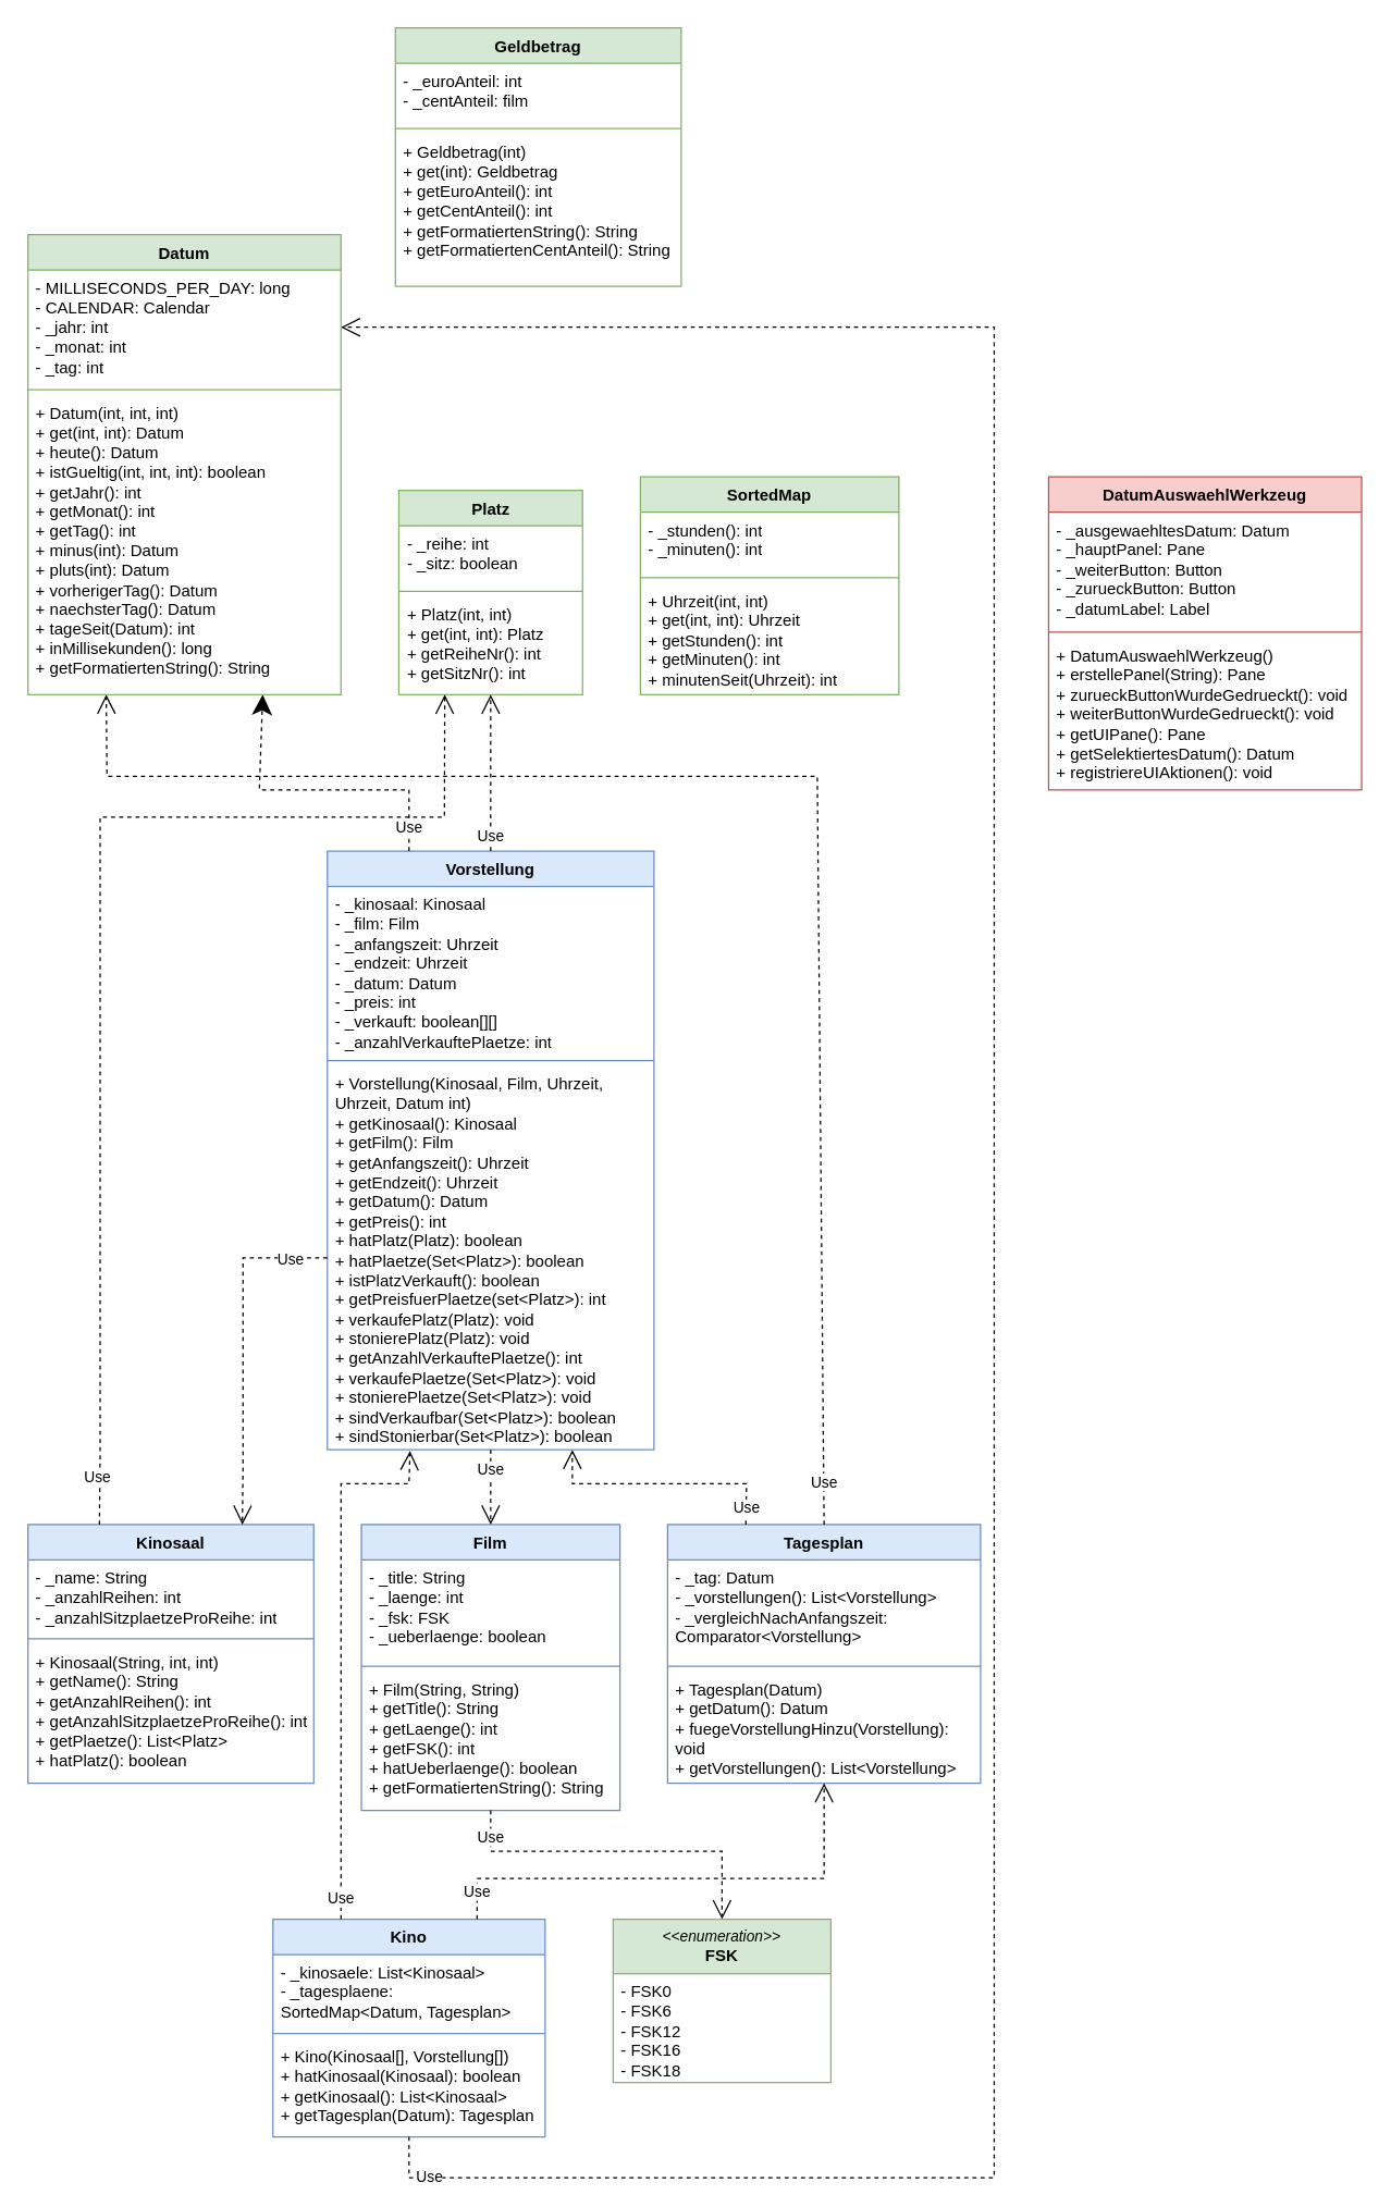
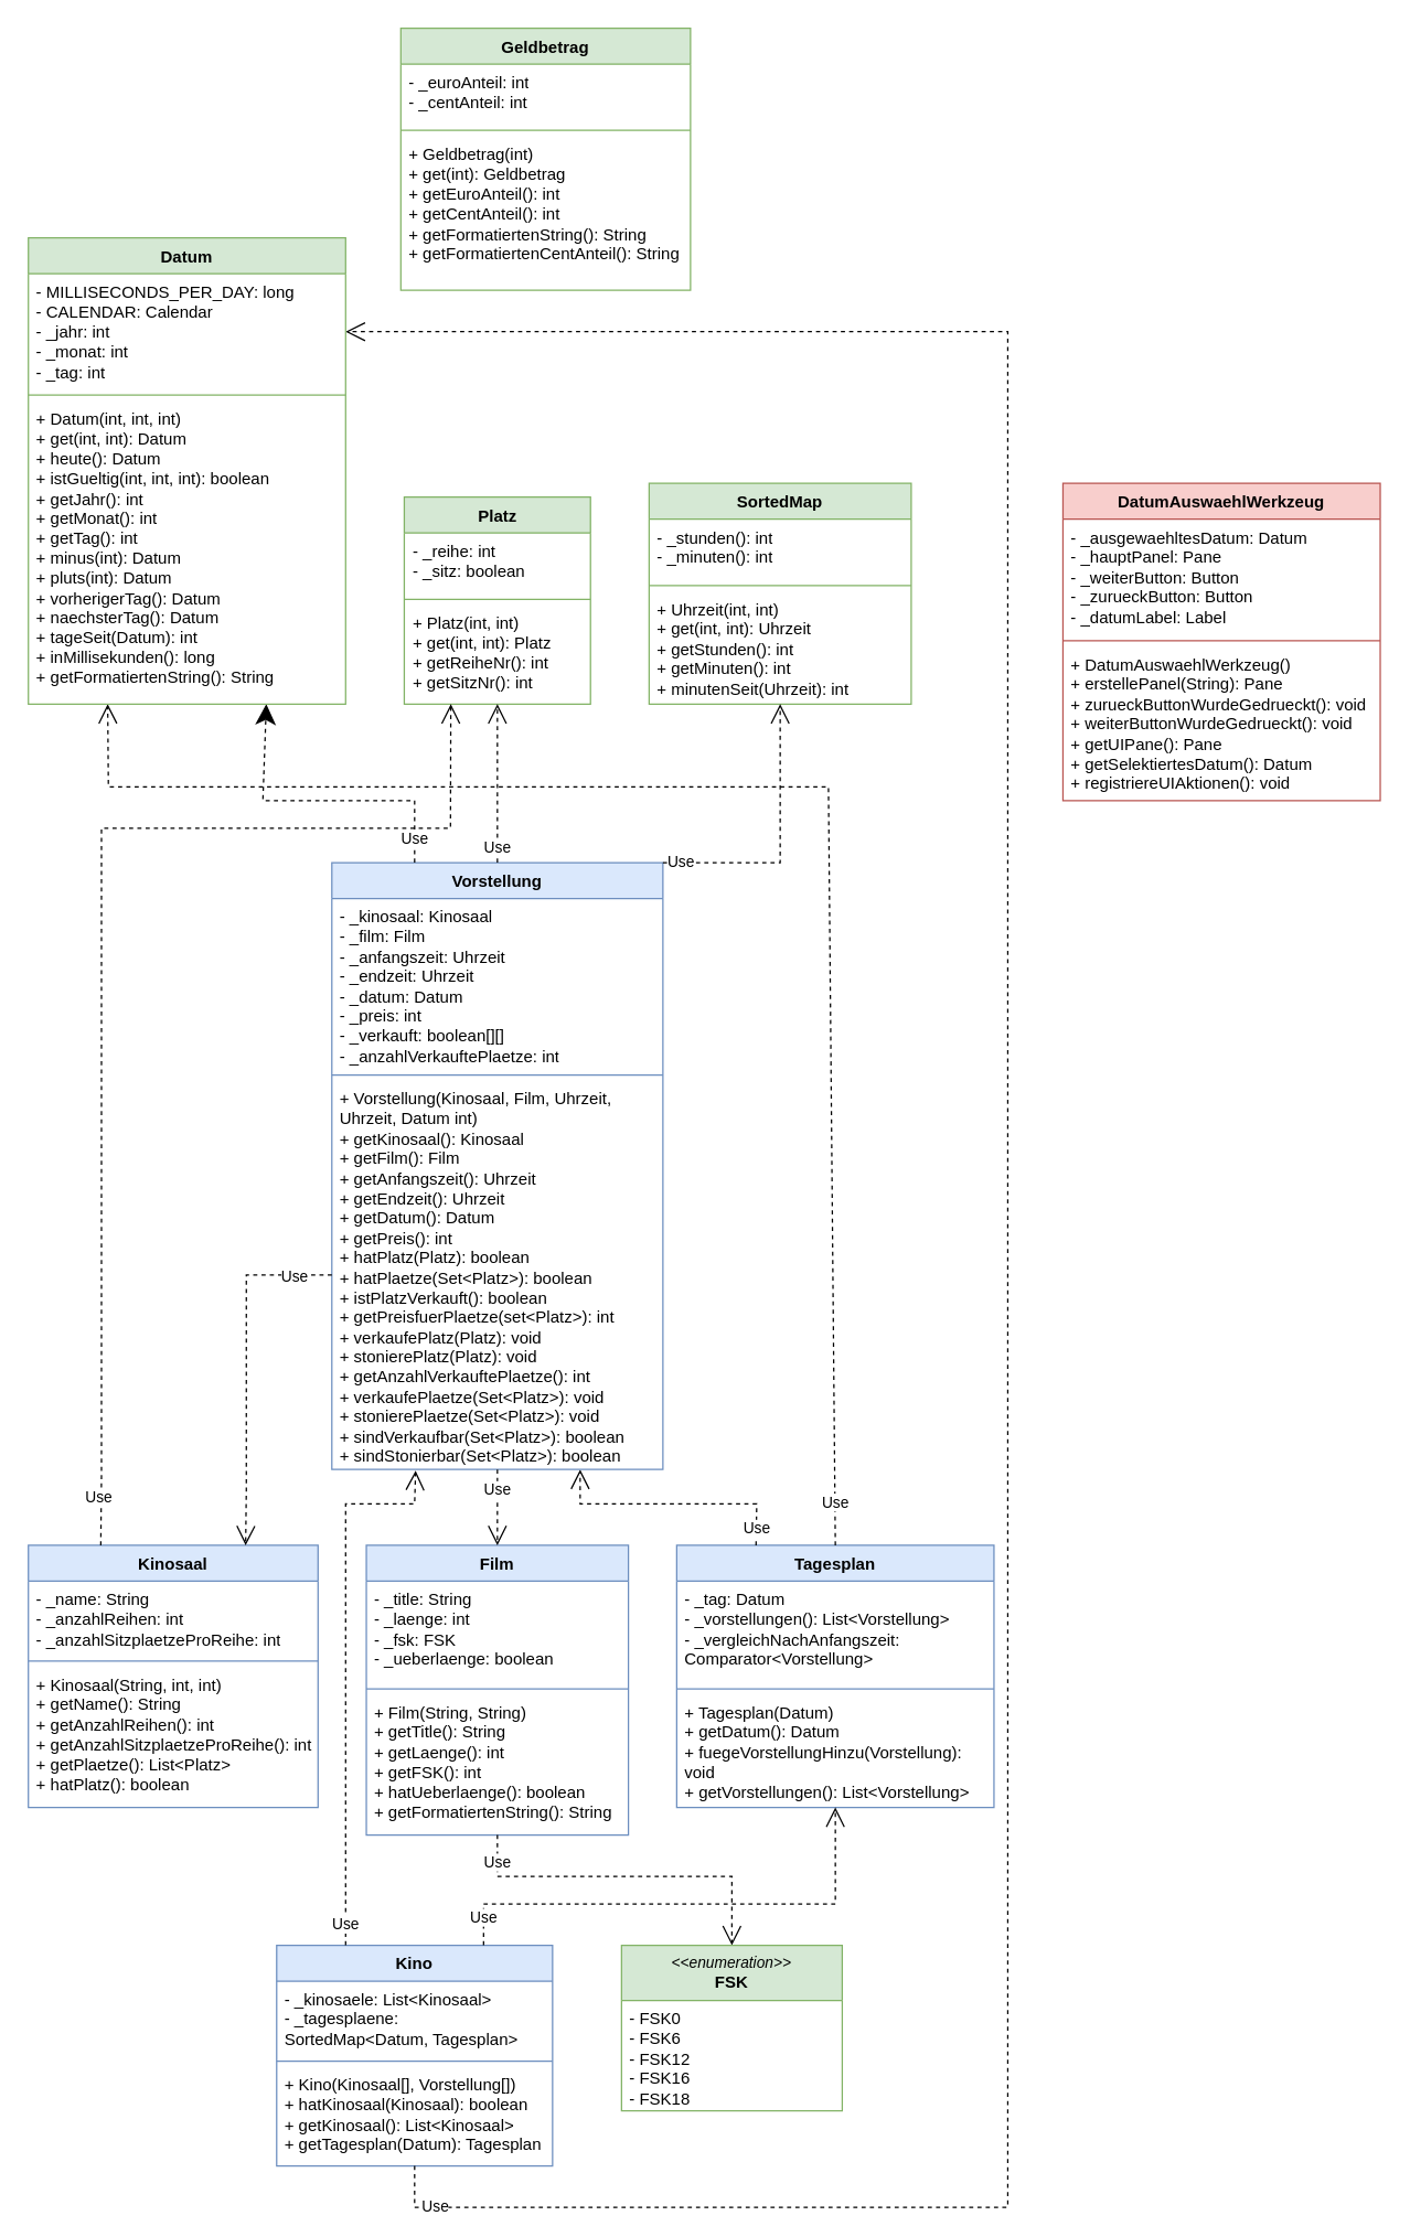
- <mxCell id="49" value="- _euroAnteil: int&lt;div&gt;- _centAnteil: film&lt;/div&gt;" style="text;strokeColor=none;fillColor=none;align=left;verticalAlign=top;spacingLeft=4;spacingRight=4;overflow=hidden;rotatable=0;points=[[0,0.5],[1,0.5]];portConstraint=eastwest;whiteSpace=wrap;html=1;" vertex="1" parent="48"><mxGeometry y="26" width="210" height="44" as="geometry" /></mxCell>
+ <mxCell id="49" value="- _euroAnteil: int&lt;div&gt;- _centAnteil: int&lt;/div&gt;" style="text;strokeColor=none;fillColor=none;align=left;verticalAlign=top;spacingLeft=4;spacingRight=4;overflow=hidden;rotatable=0;points=[[0,0.5],[1,0.5]];portConstraint=eastwest;whiteSpace=wrap;html=1;" vertex="1" parent="48"><mxGeometry y="26" width="210" height="44" as="geometry" /></mxCell>
+ <mxCell id="39" value="Use" style="endArrow=open;endSize=12;dashed=1;html=1;rounded=0;exitX=1;exitY=0;exitDx=0;exitDy=0;entryX=0.5;entryY=1;entryDx=0;entryDy=0;" parent="1" source="27" target="35" edge="1"><mxGeometry x="-0.875" width="160" relative="1" as="geometry"><mxPoint x="580" y="700" as="sourcePoint" /><mxPoint x="740" y="700" as="targetPoint" /><Array as="points"><mxPoint x="565" y="625" /></Array><mxPoint as="offset" /></mxGeometry></mxCell>
